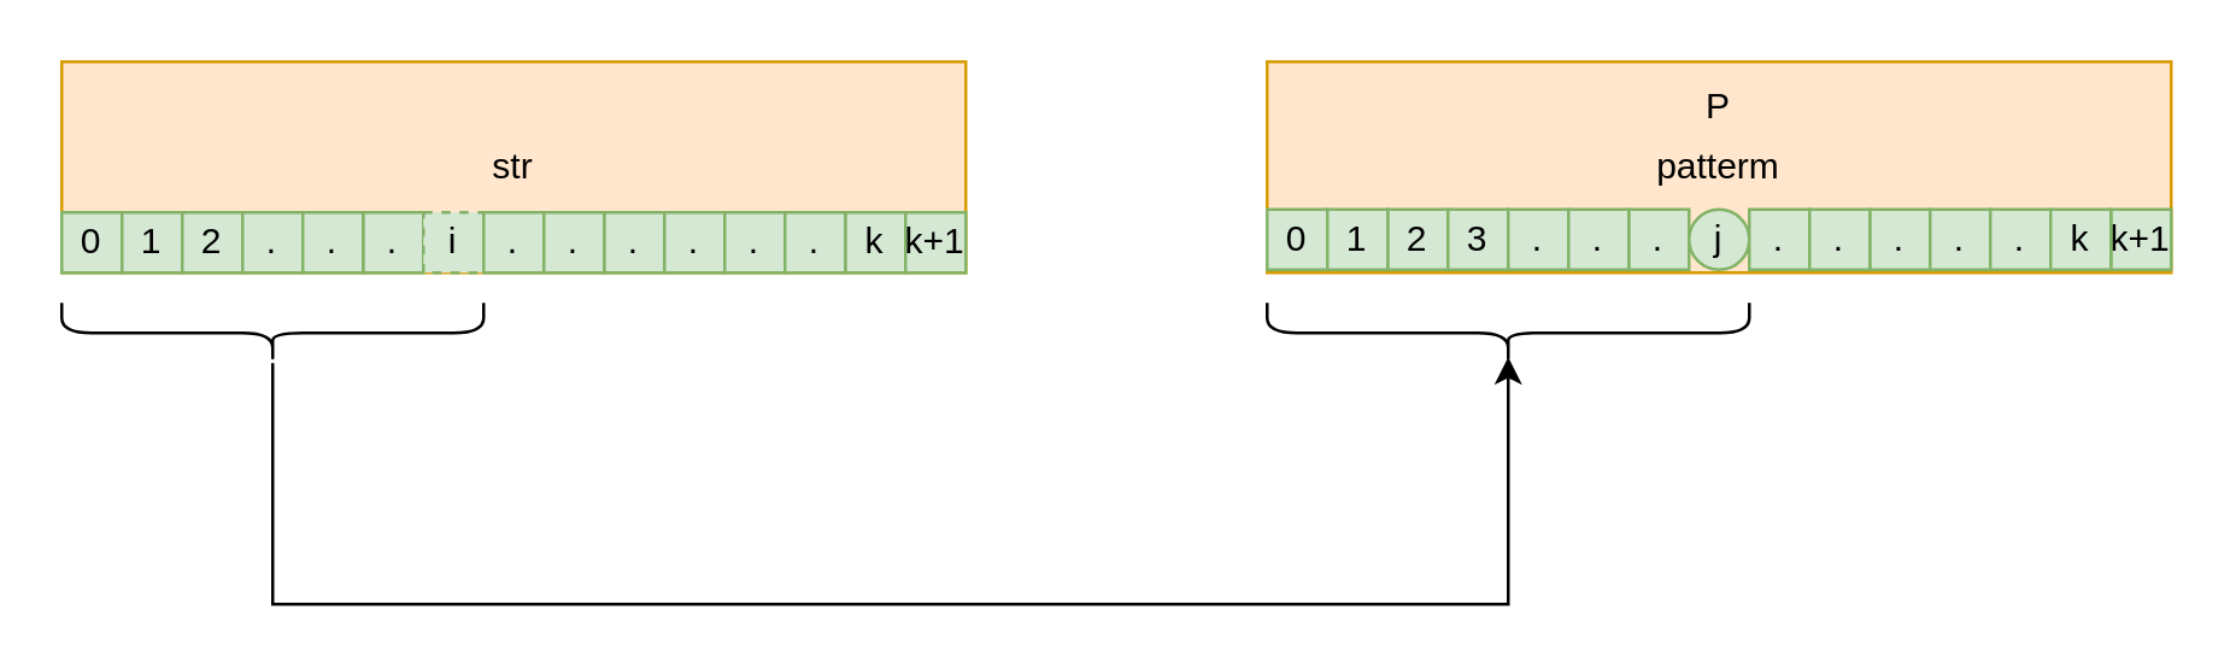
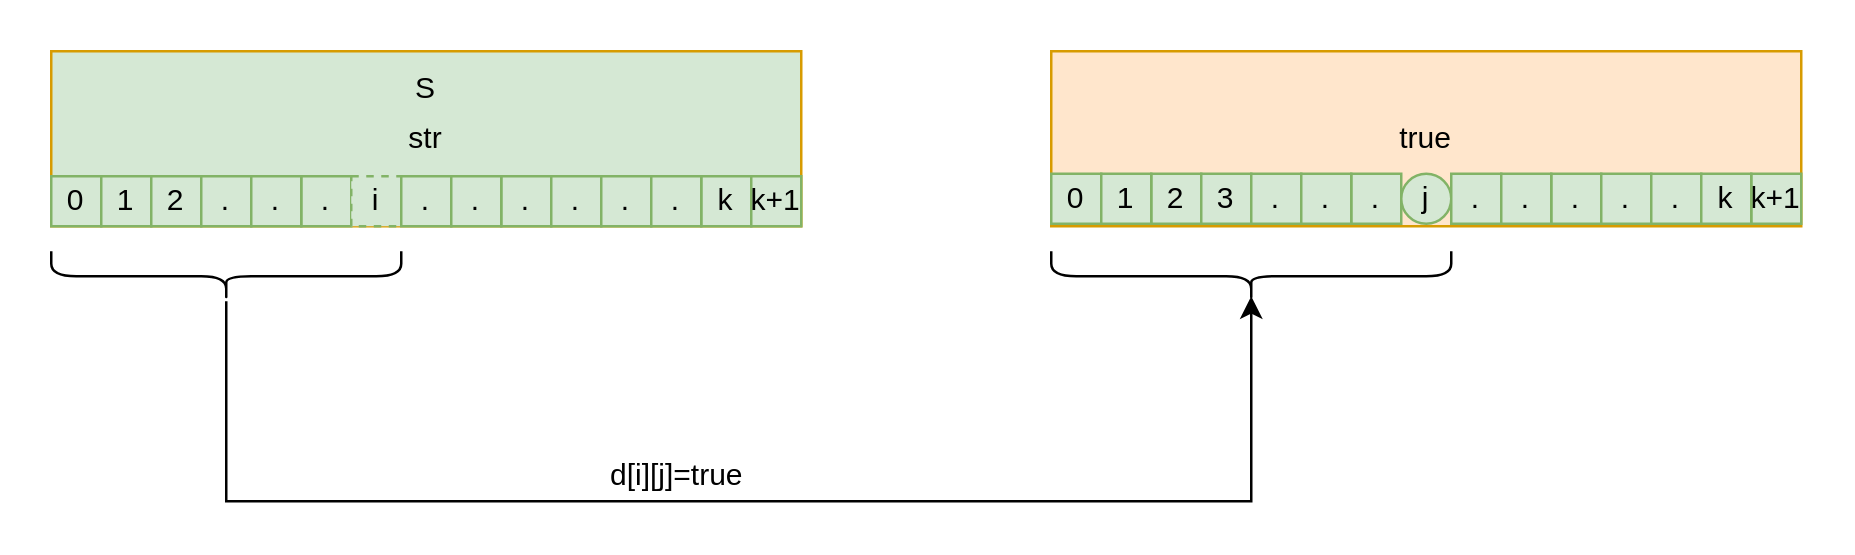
+ <mxCell id="4" value="S" style="text;html=1;strokeColor=none;fillColor=none;align=center;verticalAlign=middle;whiteSpace=wrap;rounded=0;" vertex="1" parent="1"><mxGeometry x="140" y="20" width="60" height="30" as="geometry" /></mxCell>
- <mxCell id="5" value="P" style="text;html=1;strokeColor=none;fillColor=none;align=center;verticalAlign=middle;whiteSpace=wrap;rounded=0;" vertex="1" parent="1"><mxGeometry x="540" y="20" width="60" height="30" as="geometry" /></mxCell>
- <mxCell id="2" value="str" style="rounded=0;whiteSpace=wrap;html=1;fillColor=#ffe6cc;strokeColor=#d79b00;" vertex="1" parent="1"><mxGeometry x="20" y="20" width="300" height="70" as="geometry" /></mxCell>
+ <mxCell id="2" value="str" style="rounded=0;whiteSpace=wrap;html=1;fillColor=#d5e8d4;strokeColor=#d79b00;" vertex="1" parent="1"><mxGeometry x="20" y="20" width="300" height="70" as="geometry" /></mxCell>
- <mxCell id="3" value="patterm" style="rounded=0;whiteSpace=wrap;html=1;fillColor=#ffe6cc;strokeColor=#d79b00;" vertex="1" parent="1"><mxGeometry x="420" y="20" width="300" height="70" as="geometry" /></mxCell>
+ <mxCell id="3" value="true" style="rounded=0;whiteSpace=wrap;html=1;fillColor=#ffe6cc;strokeColor=#d79b00;" vertex="1" parent="1"><mxGeometry x="420" y="20" width="300" height="70" as="geometry" /></mxCell>
+ <mxCell id="39" value="d[i][j]=true" style="text;html=1;align=center;verticalAlign=middle;resizable=0;points=[];autosize=1;strokeColor=none;fillColor=none;" vertex="1" parent="1"><mxGeometry x="235" y="180" width="70" height="20" as="geometry" /></mxCell>
